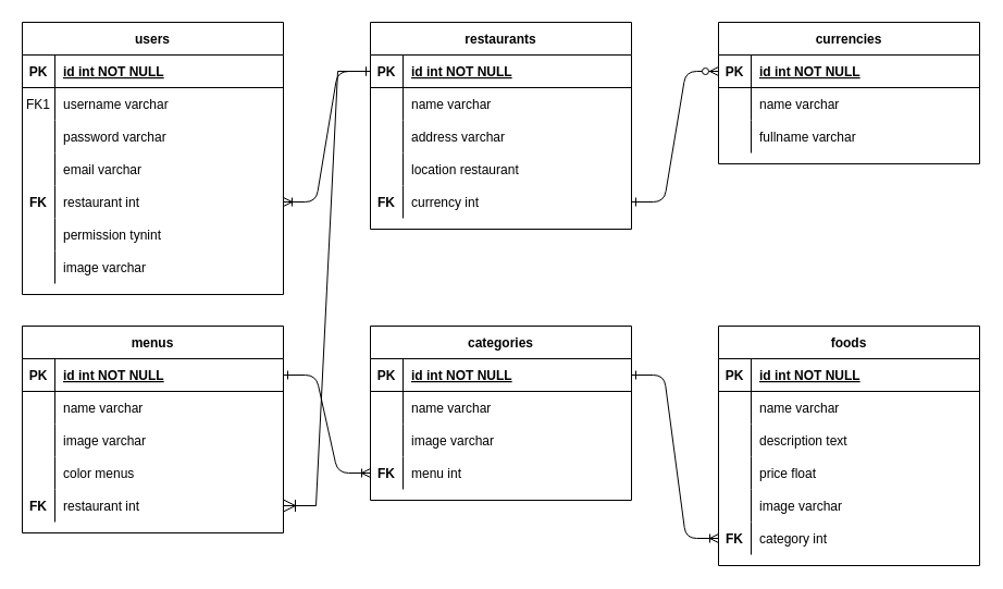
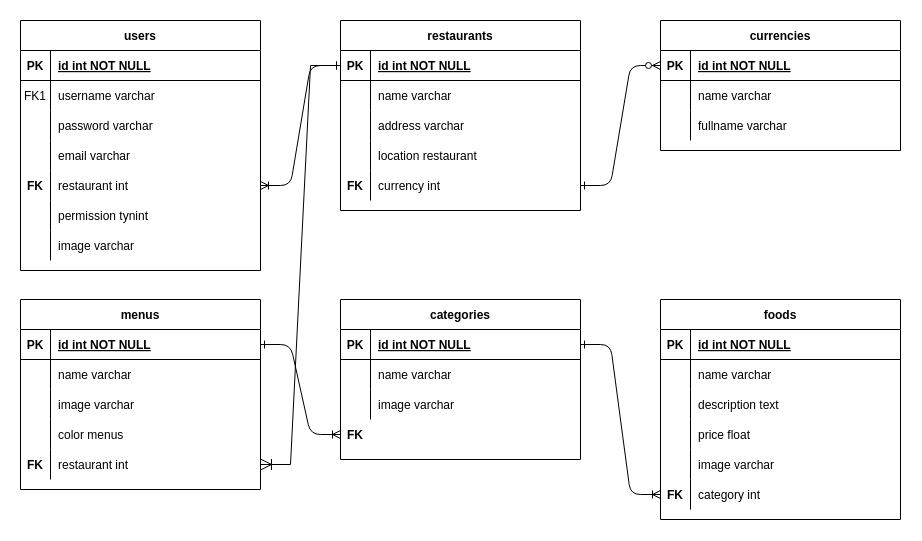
- <mxCell id="66" value="menu int" style="shape=partialRectangle;overflow=hidden;connectable=0;fillColor=none;top=0;left=0;bottom=0;right=0;align=left;spacingLeft=6;" parent="64" vertex="1"><mxGeometry x="30" width="210" height="30" as="geometry" /></mxCell>
